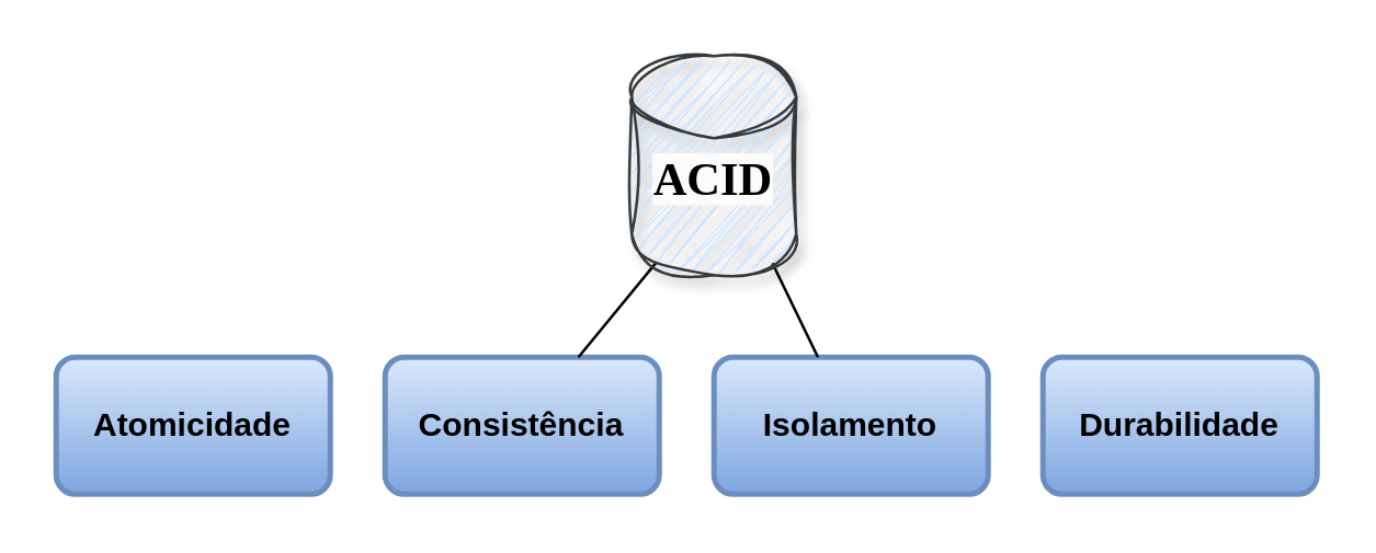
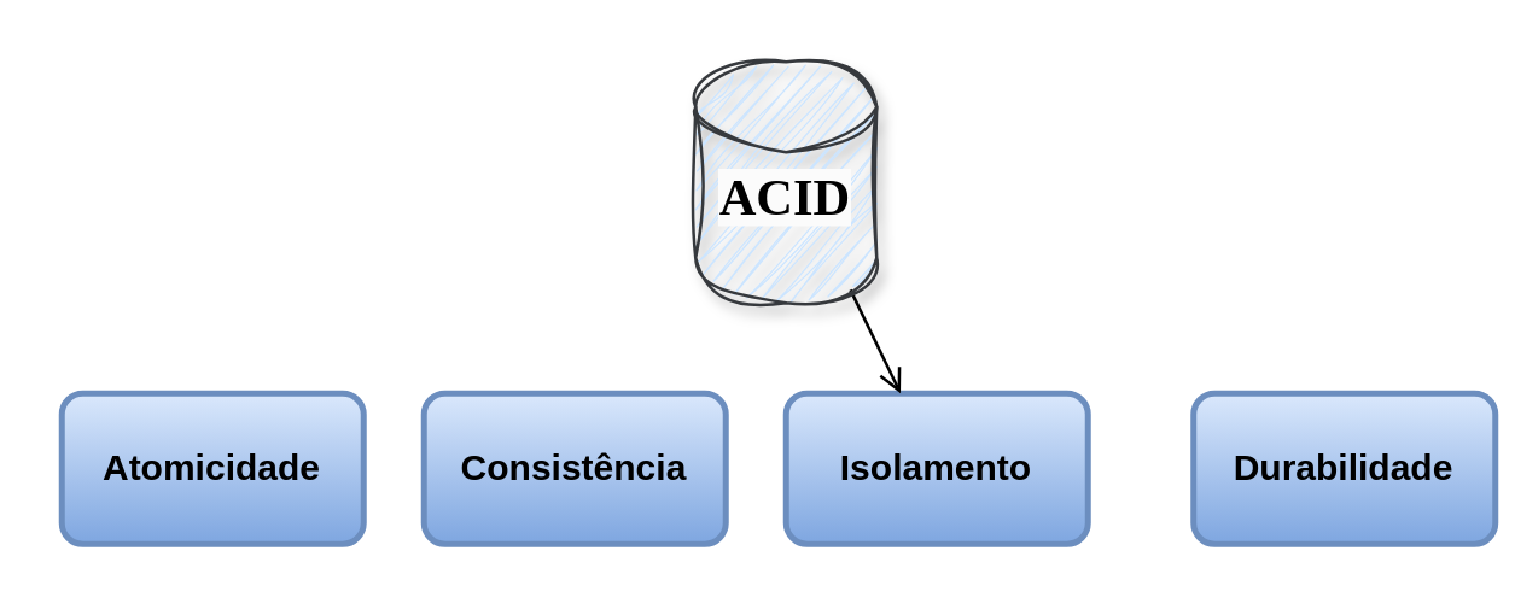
- <mxCell id="6" style="endArrow=none;fontStyle=1;exitX=0.145;exitY=1;exitDx=0;exitDy=-4.35;exitPerimeter=0;" parent="1" source="8" target="3" edge="1"><mxGeometry relative="1" as="geometry"><mxPoint x="237" y="75" as="sourcePoint" /></mxGeometry></mxCell>
- <mxCell id="7" style="endArrow=none;fontStyle=1;exitX=0.855;exitY=1;exitDx=0;exitDy=-4.35;exitPerimeter=0;" parent="1" source="8" target="4" edge="1"><mxGeometry relative="1" as="geometry"><mxPoint x="271" y="70" as="sourcePoint" /></mxGeometry></mxCell>
+ <mxCell id="7" style="endArrow=open;fontStyle=1;exitX=0.855;exitY=1;exitDx=0;exitDy=-4.35;exitPerimeter=0;" parent="1" source="8" target="4" edge="1"><mxGeometry relative="1" as="geometry"><mxPoint x="271" y="70" as="sourcePoint" /></mxGeometry></mxCell>
- <mxCell id="5" value="Durabilidade" style="rounded=1;absoluteArcSize=1;arcSize=14;whiteSpace=wrap;strokeWidth=2;fillColor=#dae8fc;strokeColor=#6c8ebf;gradientColor=#7ea6e0;fontStyle=1" parent="1" vertex="1"><mxGeometry x="380" y="130" width="100" height="50" as="geometry" /></mxCell>
+ <mxCell id="5" value="Durabilidade" style="rounded=1;absoluteArcSize=1;arcSize=14;whiteSpace=wrap;strokeWidth=2;fillColor=#dae8fc;strokeColor=#6c8ebf;gradientColor=#7ea6e0;fontStyle=1" parent="1" vertex="1"><mxGeometry x="395" y="130" width="100" height="50" as="geometry" /></mxCell>
